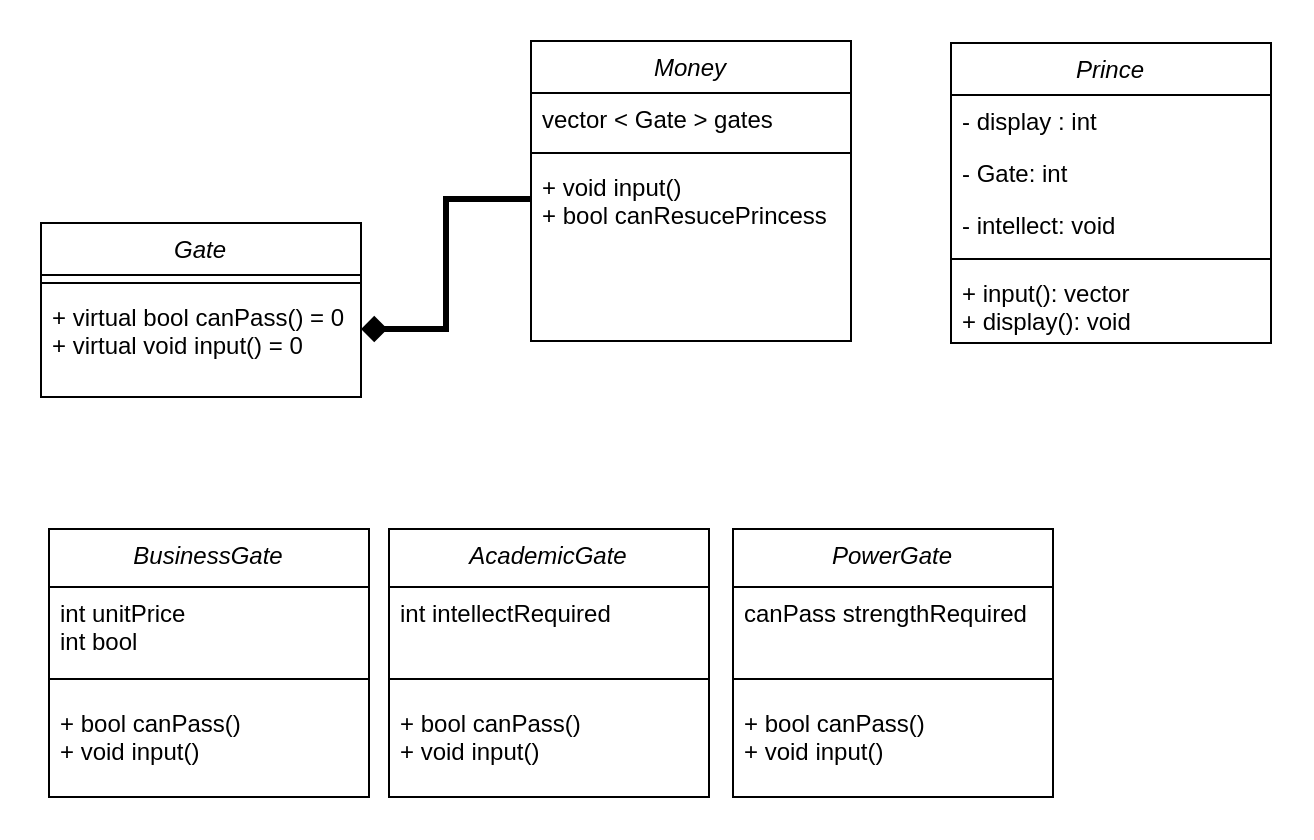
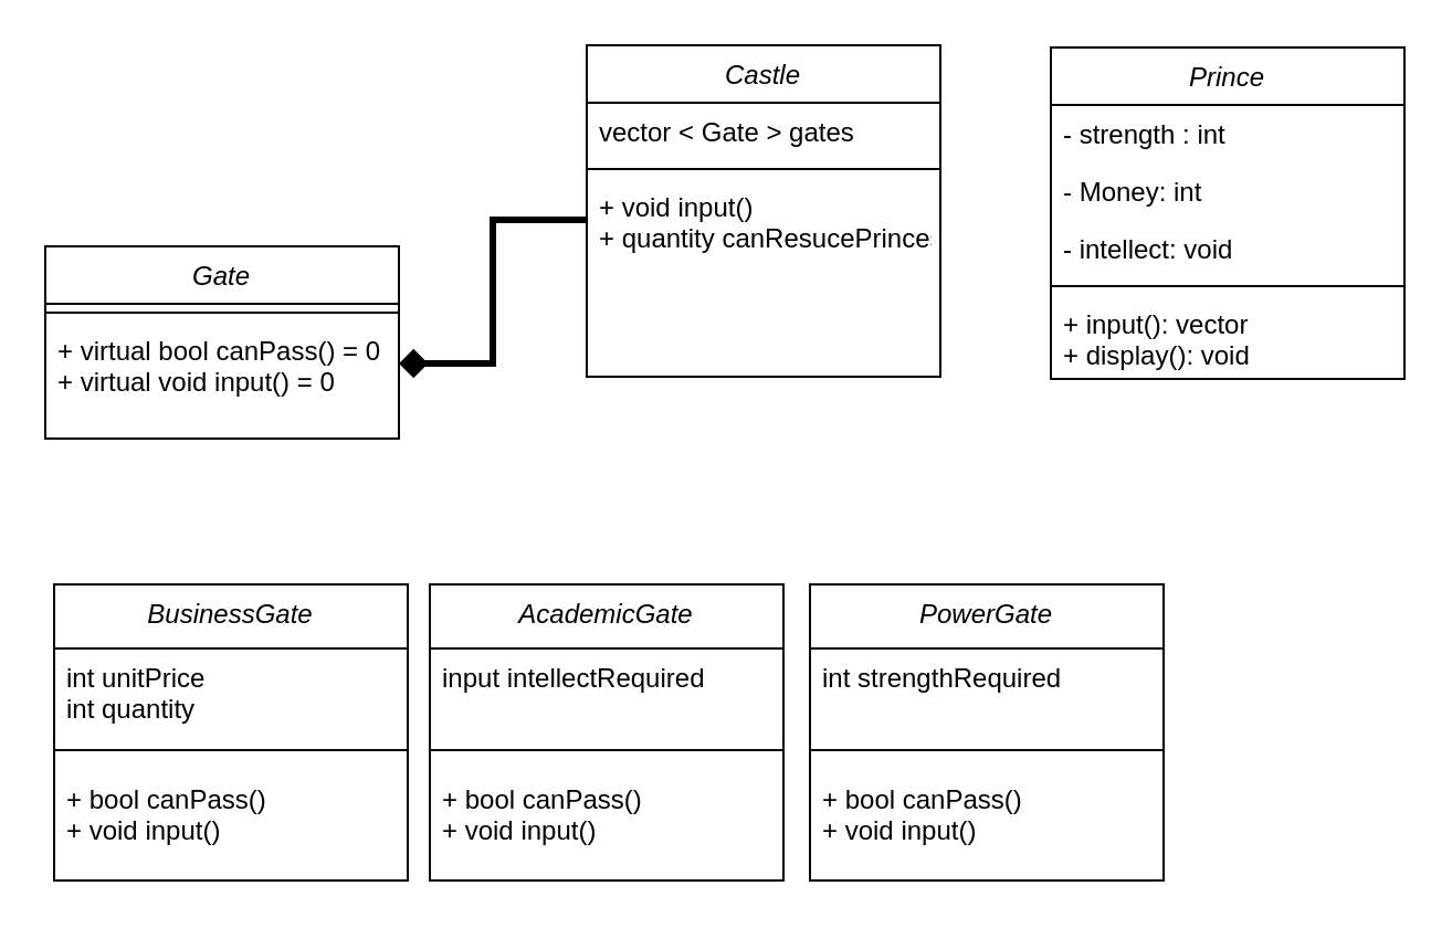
- <mxCell id="23" value="Money" style="swimlane;fontStyle=2;align=center;verticalAlign=top;childLayout=stackLayout;horizontal=1;startSize=26;horizontalStack=0;resizeParent=1;resizeLast=0;collapsible=1;marginBottom=0;rounded=0;shadow=0;strokeWidth=1;" vertex="1" parent="1"><mxGeometry x="265" y="20" width="160" height="150" as="geometry"><mxRectangle x="230" y="140" width="160" height="26" as="alternateBounds" /></mxGeometry></mxCell>
+ <mxCell id="23" value="Castle" style="swimlane;fontStyle=2;align=center;verticalAlign=top;childLayout=stackLayout;horizontal=1;startSize=26;horizontalStack=0;resizeParent=1;resizeLast=0;collapsible=1;marginBottom=0;rounded=0;shadow=0;strokeWidth=1;" vertex="1" parent="1"><mxGeometry x="265" y="20" width="160" height="150" as="geometry"><mxRectangle x="230" y="140" width="160" height="26" as="alternateBounds" /></mxGeometry></mxCell>
- <mxCell id="6" value="- display : int " style="text;align=left;verticalAlign=top;spacingLeft=4;spacingRight=4;overflow=hidden;rotatable=0;points=[[0,0.5],[1,0.5]];portConstraint=eastwest;" vertex="1" parent="5"><mxGeometry y="26" width="160" height="26" as="geometry" /></mxCell>
+ <mxCell id="6" value="- strength : int " style="text;align=left;verticalAlign=top;spacingLeft=4;spacingRight=4;overflow=hidden;rotatable=0;points=[[0,0.5],[1,0.5]];portConstraint=eastwest;" vertex="1" parent="5"><mxGeometry y="26" width="160" height="26" as="geometry" /></mxCell>
- <mxCell id="7" value="- Gate: int " style="text;align=left;verticalAlign=top;spacingLeft=4;spacingRight=4;overflow=hidden;rotatable=0;points=[[0,0.5],[1,0.5]];portConstraint=eastwest;rounded=0;shadow=0;html=0;" vertex="1" parent="5"><mxGeometry y="52" width="160" height="26" as="geometry" /></mxCell>
+ <mxCell id="7" value="- Money: int " style="text;align=left;verticalAlign=top;spacingLeft=4;spacingRight=4;overflow=hidden;rotatable=0;points=[[0,0.5],[1,0.5]];portConstraint=eastwest;rounded=0;shadow=0;html=0;" vertex="1" parent="5"><mxGeometry y="52" width="160" height="26" as="geometry" /></mxCell>
- <mxCell id="26" value="+ void input() &#10;+ bool canResucePrincess" style="text;align=left;verticalAlign=top;spacingLeft=4;spacingRight=4;overflow=hidden;rotatable=0;points=[[0,0.5],[1,0.5]];portConstraint=eastwest;" vertex="1" parent="23"><mxGeometry y="60" width="160" height="38" as="geometry" /></mxCell>
+ <mxCell id="26" value="+ void input() &#10;+ quantity canResucePrincess" style="text;align=left;verticalAlign=top;spacingLeft=4;spacingRight=4;overflow=hidden;rotatable=0;points=[[0,0.5],[1,0.5]];portConstraint=eastwest;" vertex="1" parent="23"><mxGeometry y="60" width="160" height="38" as="geometry" /></mxCell>
- <mxCell id="12" value="int unitPrice&#10;int bool " style="text;align=left;verticalAlign=top;spacingLeft=4;spacingRight=4;overflow=hidden;rotatable=0;points=[[0,0.5],[1,0.5]];portConstraint=eastwest;rounded=0;shadow=0;html=0;" vertex="1" parent="11"><mxGeometry y="29" width="160" height="37" as="geometry" /></mxCell>
+ <mxCell id="12" value="int unitPrice&#10;int quantity " style="text;align=left;verticalAlign=top;spacingLeft=4;spacingRight=4;overflow=hidden;rotatable=0;points=[[0,0.5],[1,0.5]];portConstraint=eastwest;rounded=0;shadow=0;html=0;" vertex="1" parent="11"><mxGeometry y="29" width="160" height="37" as="geometry" /></mxCell>
- <mxCell id="16" value="int intellectRequired " style="text;align=left;verticalAlign=top;spacingLeft=4;spacingRight=4;overflow=hidden;rotatable=0;points=[[0,0.5],[1,0.5]];portConstraint=eastwest;rounded=0;shadow=0;html=0;" vertex="1" parent="15"><mxGeometry y="29" width="160" height="37" as="geometry" /></mxCell>
+ <mxCell id="16" value="input intellectRequired " style="text;align=left;verticalAlign=top;spacingLeft=4;spacingRight=4;overflow=hidden;rotatable=0;points=[[0,0.5],[1,0.5]];portConstraint=eastwest;rounded=0;shadow=0;html=0;" vertex="1" parent="15"><mxGeometry y="29" width="160" height="37" as="geometry" /></mxCell>
- <mxCell id="20" value="canPass strengthRequired " style="text;align=left;verticalAlign=top;spacingLeft=4;spacingRight=4;overflow=hidden;rotatable=0;points=[[0,0.5],[1,0.5]];portConstraint=eastwest;rounded=0;shadow=0;html=0;" vertex="1" parent="19"><mxGeometry y="29" width="160" height="37" as="geometry" /></mxCell>
+ <mxCell id="20" value="int strengthRequired " style="text;align=left;verticalAlign=top;spacingLeft=4;spacingRight=4;overflow=hidden;rotatable=0;points=[[0,0.5],[1,0.5]];portConstraint=eastwest;rounded=0;shadow=0;html=0;" vertex="1" parent="19"><mxGeometry y="29" width="160" height="37" as="geometry" /></mxCell>
